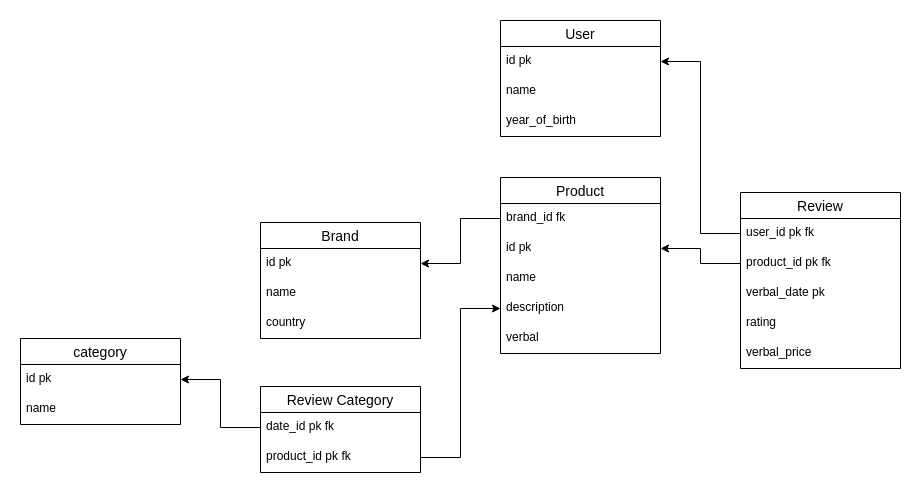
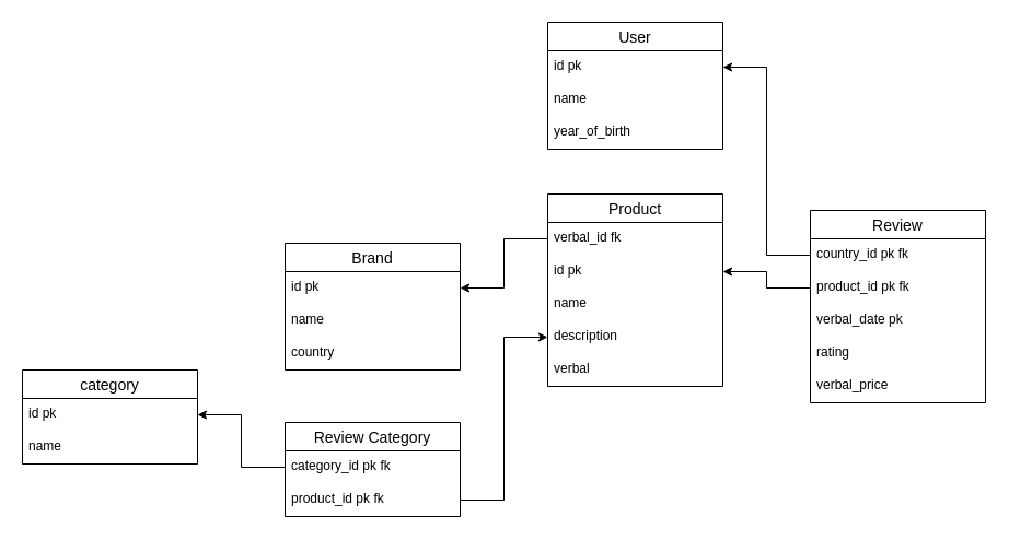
- <mxCell id="7" value="brand_id fk" style="text;strokeColor=none;fillColor=none;spacingLeft=4;spacingRight=4;overflow=hidden;rotatable=0;points=[[0,0.5],[1,0.5]];portConstraint=eastwest;fontSize=12;" parent="6" vertex="1"><mxGeometry y="26" width="160" height="30" as="geometry" /></mxCell>
+ <mxCell id="7" value="verbal_id fk" style="text;strokeColor=none;fillColor=none;spacingLeft=4;spacingRight=4;overflow=hidden;rotatable=0;points=[[0,0.5],[1,0.5]];portConstraint=eastwest;fontSize=12;" parent="6" vertex="1"><mxGeometry y="26" width="160" height="30" as="geometry" /></mxCell>
- <mxCell id="20" value="user_id pk fk" style="text;strokeColor=none;fillColor=none;spacingLeft=4;spacingRight=4;overflow=hidden;rotatable=0;points=[[0,0.5],[1,0.5]];portConstraint=eastwest;fontSize=12;" parent="19" vertex="1"><mxGeometry y="26" width="160" height="30" as="geometry" /></mxCell>
+ <mxCell id="20" value="country_id pk fk" style="text;strokeColor=none;fillColor=none;spacingLeft=4;spacingRight=4;overflow=hidden;rotatable=0;points=[[0,0.5],[1,0.5]];portConstraint=eastwest;fontSize=12;" parent="19" vertex="1"><mxGeometry y="26" width="160" height="30" as="geometry" /></mxCell>
- <mxCell id="27" value="date_id pk fk" style="text;strokeColor=none;fillColor=none;spacingLeft=4;spacingRight=4;overflow=hidden;rotatable=0;points=[[0,0.5],[1,0.5]];portConstraint=eastwest;fontSize=12;" parent="26" vertex="1"><mxGeometry y="26" width="160" height="30" as="geometry" /></mxCell>
+ <mxCell id="27" value="category_id pk fk" style="text;strokeColor=none;fillColor=none;spacingLeft=4;spacingRight=4;overflow=hidden;rotatable=0;points=[[0,0.5],[1,0.5]];portConstraint=eastwest;fontSize=12;" parent="26" vertex="1"><mxGeometry y="26" width="160" height="30" as="geometry" /></mxCell>
